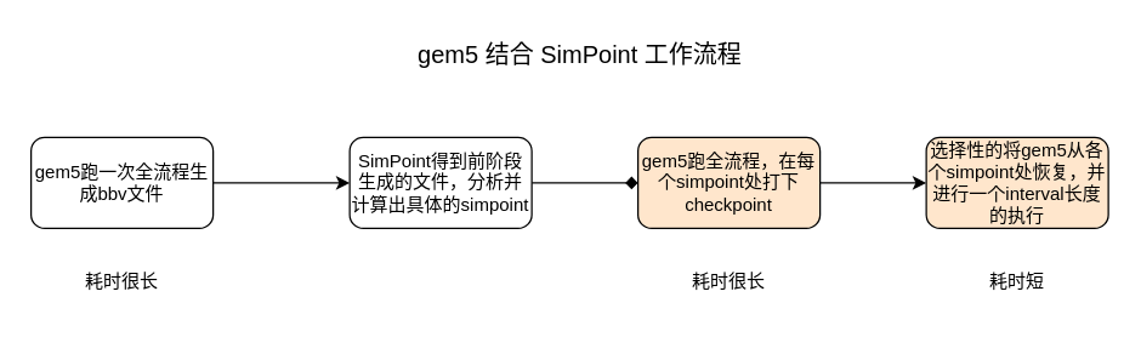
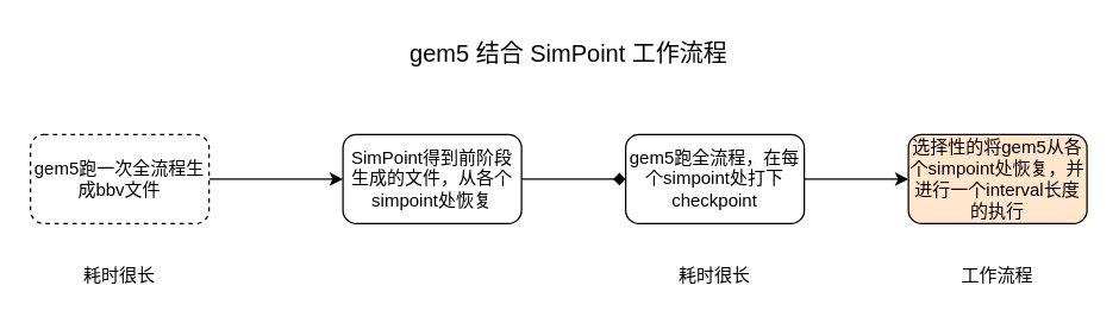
- <mxCell id="3" value="gem5跑一次全流程生成bbv文件" style="rounded=1;whiteSpace=wrap;html=1;" vertex="1" parent="1"><mxGeometry x="20" y="90" width="120" height="60" as="geometry" /></mxCell>
+ <mxCell id="3" value="gem5跑一次全流程生成bbv文件" style="rounded=1;whiteSpace=wrap;html=1;dashed=1;" vertex="1" parent="1"><mxGeometry x="20" y="90" width="120" height="60" as="geometry" /></mxCell>
- <mxCell id="6" value="SimPoint得到前阶段生成的文件，分析并计算出具体的simpoint" style="rounded=1;whiteSpace=wrap;html=1;" vertex="1" parent="1"><mxGeometry x="230" y="90" width="120" height="60" as="geometry" /></mxCell>
+ <mxCell id="6" value="SimPoint得到前阶段生成的文件，从各个simpoint处恢复" style="rounded=1;whiteSpace=wrap;html=1;" vertex="1" parent="1"><mxGeometry x="230" y="90" width="120" height="60" as="geometry" /></mxCell>
- <mxCell id="8" value="gem5跑全流程，在每个simpoint处打下checkpoint" style="rounded=1;whiteSpace=wrap;html=1;fillColor=#ffe6cc;" vertex="1" parent="1"><mxGeometry x="420" y="90" width="120" height="60" as="geometry" /></mxCell>
+ <mxCell id="8" value="gem5跑全流程，在每个simpoint处打下checkpoint" style="rounded=1;whiteSpace=wrap;html=1;" vertex="1" parent="1"><mxGeometry x="420" y="90" width="120" height="60" as="geometry" /></mxCell>
- <mxCell id="11" value="耗时短" style="text;html=1;strokeColor=none;fillColor=none;align=center;verticalAlign=middle;whiteSpace=wrap;rounded=0;" vertex="1" parent="1"><mxGeometry x="640" y="170" width="60" height="30" as="geometry" /></mxCell>
+ <mxCell id="11" value="工作流程" style="text;html=1;strokeColor=none;fillColor=none;align=center;verticalAlign=middle;whiteSpace=wrap;rounded=0;" vertex="1" parent="1"><mxGeometry x="640" y="170" width="60" height="30" as="geometry" /></mxCell>
